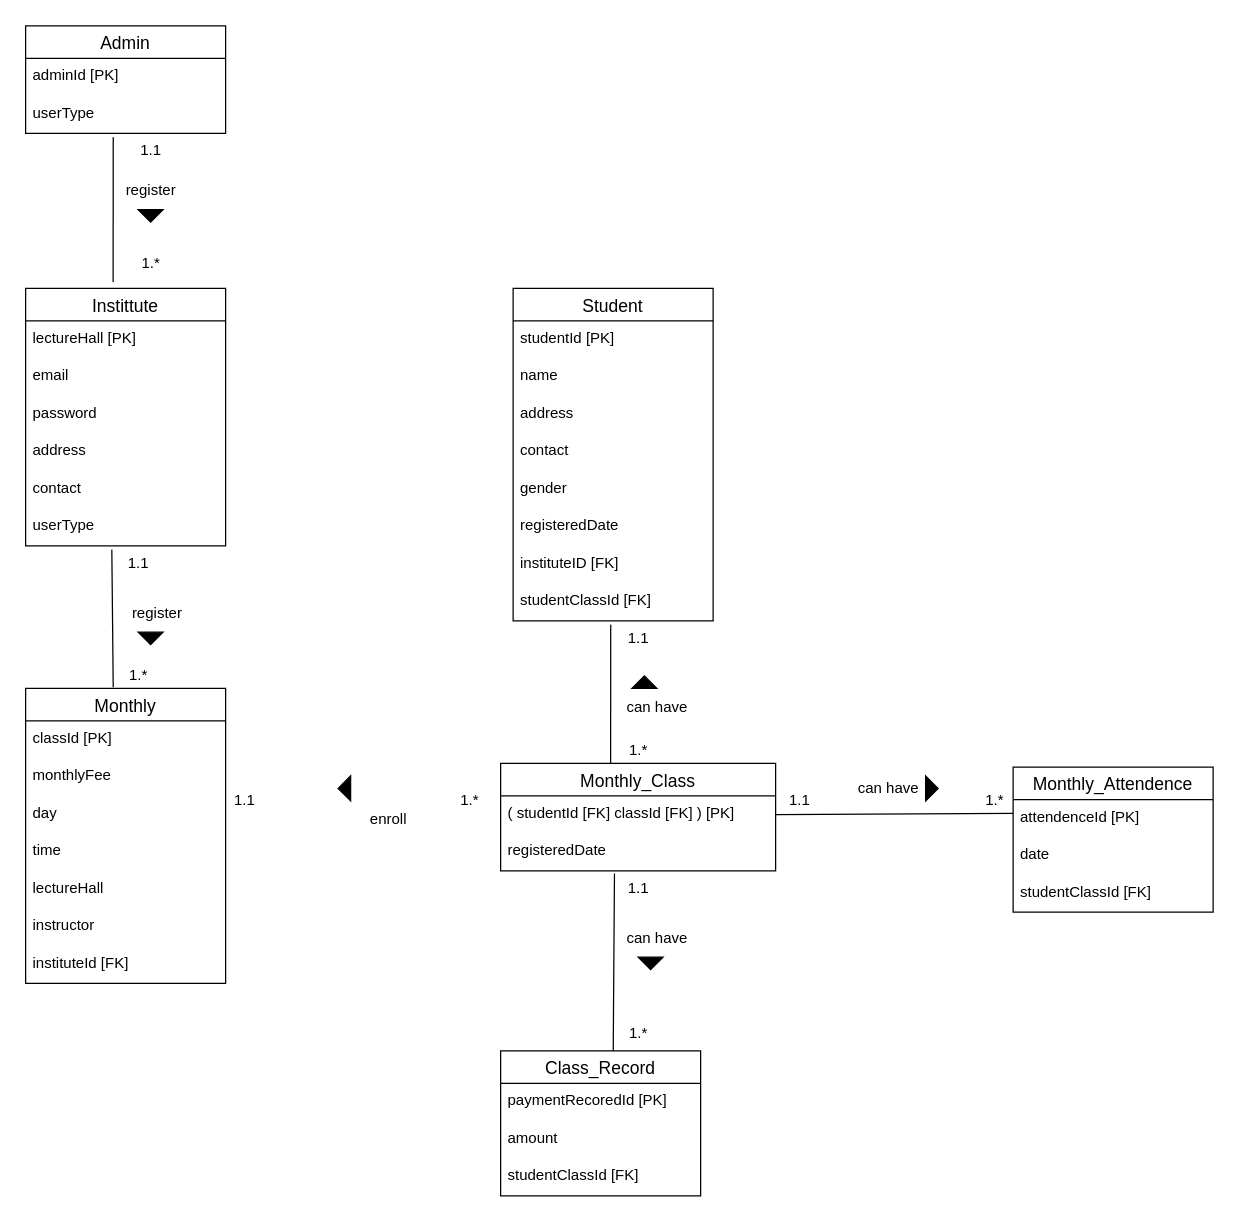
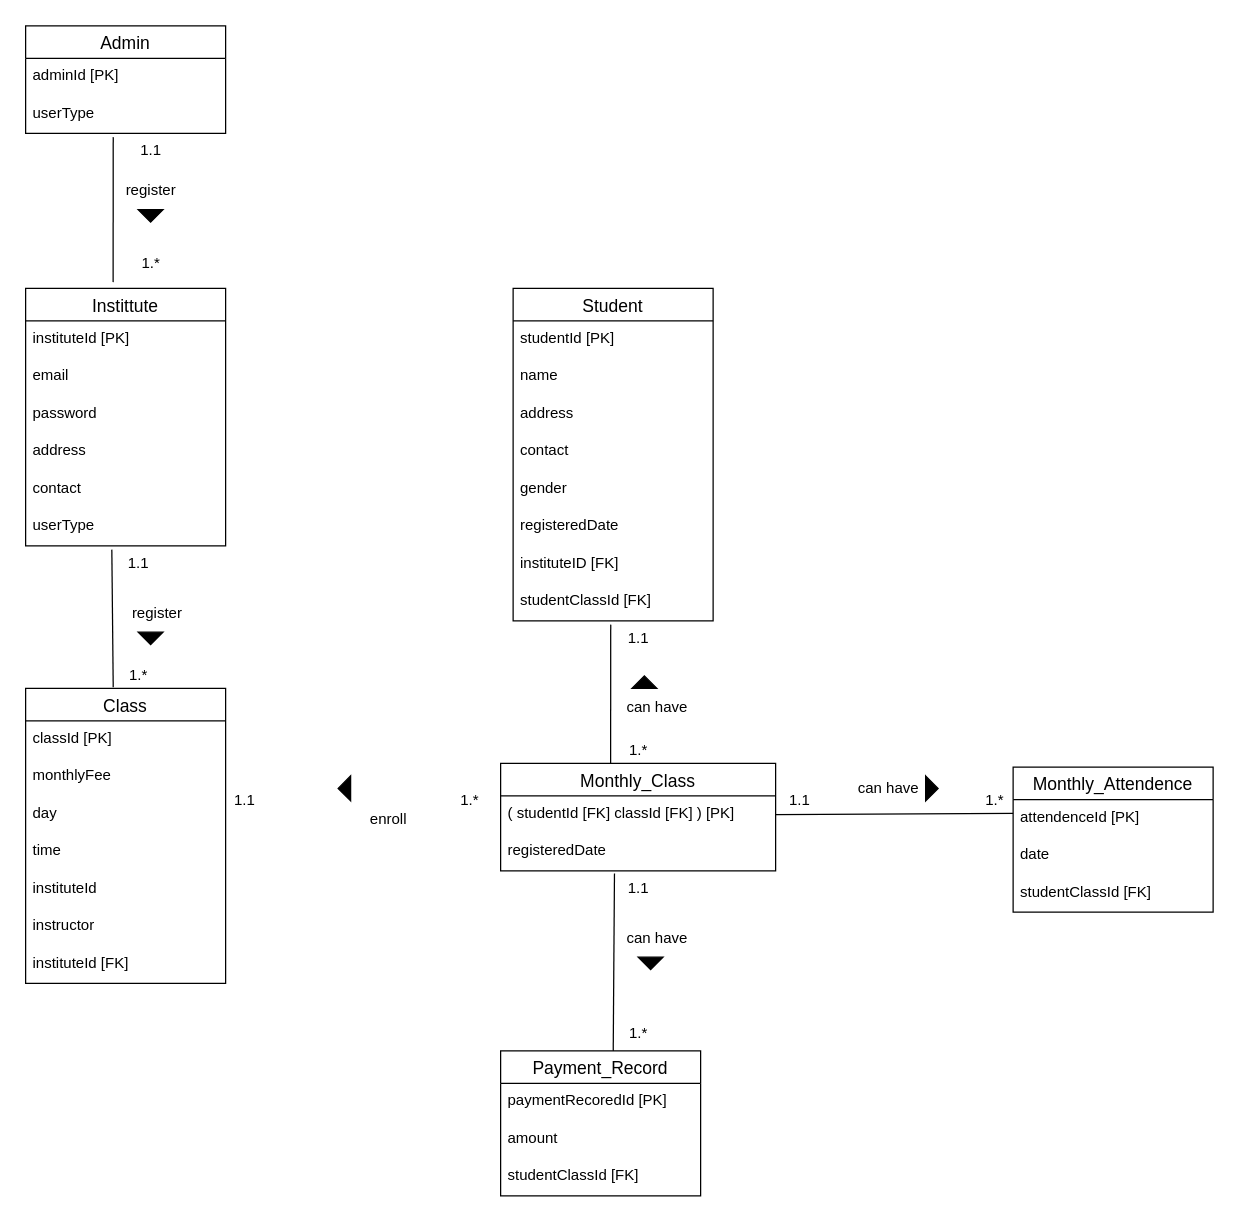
- <mxCell id="3" value="lectureHall [PK]" style="text;strokeColor=none;fillColor=none;spacingLeft=4;spacingRight=4;overflow=hidden;rotatable=0;points=[[0,0.5],[1,0.5]];portConstraint=eastwest;fontSize=12;" parent="2" vertex="1"><mxGeometry y="26" width="160" height="30" as="geometry" /></mxCell>
+ <mxCell id="3" value="instituteId [PK]" style="text;strokeColor=none;fillColor=none;spacingLeft=4;spacingRight=4;overflow=hidden;rotatable=0;points=[[0,0.5],[1,0.5]];portConstraint=eastwest;fontSize=12;" parent="2" vertex="1"><mxGeometry y="26" width="160" height="30" as="geometry" /></mxCell>
- <mxCell id="12" value="Monthly" style="swimlane;fontStyle=0;childLayout=stackLayout;horizontal=1;startSize=26;horizontalStack=0;resizeParent=1;resizeParentMax=0;resizeLast=0;collapsible=1;marginBottom=0;align=center;fontSize=14;" parent="1" vertex="1"><mxGeometry x="20" y="550" width="160" height="236" as="geometry" /></mxCell>
+ <mxCell id="12" value="Class" style="swimlane;fontStyle=0;childLayout=stackLayout;horizontal=1;startSize=26;horizontalStack=0;resizeParent=1;resizeParentMax=0;resizeLast=0;collapsible=1;marginBottom=0;align=center;fontSize=14;" parent="1" vertex="1"><mxGeometry x="20" y="550" width="160" height="236" as="geometry" /></mxCell>
- <mxCell id="17" value="lectureHall" style="text;strokeColor=none;fillColor=none;spacingLeft=4;spacingRight=4;overflow=hidden;rotatable=0;points=[[0,0.5],[1,0.5]];portConstraint=eastwest;fontSize=12;" parent="12" vertex="1"><mxGeometry y="146" width="160" height="30" as="geometry" /></mxCell>
+ <mxCell id="17" value="instituteId" style="text;strokeColor=none;fillColor=none;spacingLeft=4;spacingRight=4;overflow=hidden;rotatable=0;points=[[0,0.5],[1,0.5]];portConstraint=eastwest;fontSize=12;" parent="12" vertex="1"><mxGeometry y="146" width="160" height="30" as="geometry" /></mxCell>
- <mxCell id="36" value="Class_Record" style="swimlane;fontStyle=0;childLayout=stackLayout;horizontal=1;startSize=26;horizontalStack=0;resizeParent=1;resizeParentMax=0;resizeLast=0;collapsible=1;marginBottom=0;align=center;fontSize=14;" parent="1" vertex="1"><mxGeometry x="400" y="840" width="160" height="116" as="geometry" /></mxCell>
+ <mxCell id="36" value="Payment_Record" style="swimlane;fontStyle=0;childLayout=stackLayout;horizontal=1;startSize=26;horizontalStack=0;resizeParent=1;resizeParentMax=0;resizeLast=0;collapsible=1;marginBottom=0;align=center;fontSize=14;" parent="1" vertex="1"><mxGeometry x="400" y="840" width="160" height="116" as="geometry" /></mxCell>
